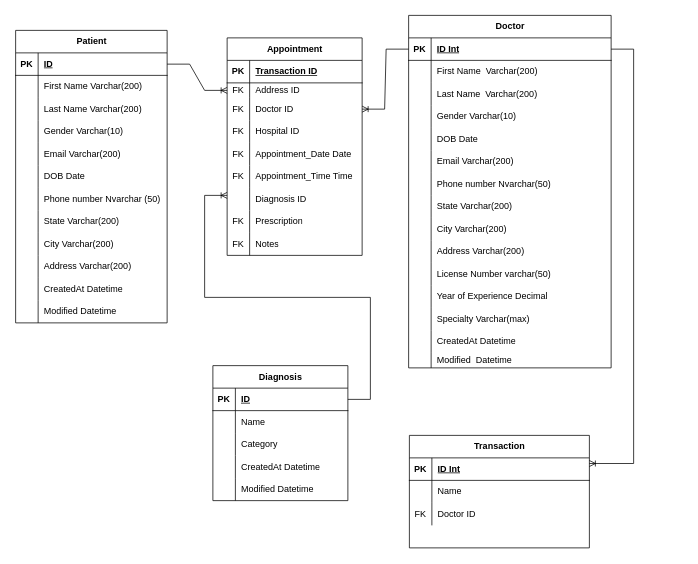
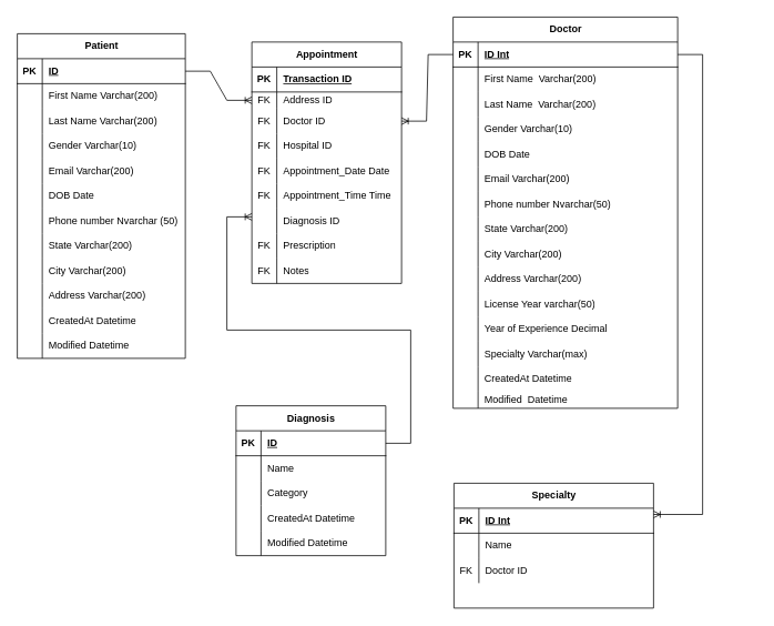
- <mxCell id="35" value="License Number varchar(50)" style="shape=partialRectangle;connectable=0;fillColor=none;top=0;left=0;bottom=0;right=0;align=left;spacingLeft=6;overflow=hidden;whiteSpace=wrap;html=1;" parent="33" vertex="1"><mxGeometry x="30" width="240" height="30" as="geometry"><mxRectangle width="240" height="30" as="alternateBounds" /></mxGeometry></mxCell>
+ <mxCell id="35" value="License Year varchar(50)" style="shape=partialRectangle;connectable=0;fillColor=none;top=0;left=0;bottom=0;right=0;align=left;spacingLeft=6;overflow=hidden;whiteSpace=wrap;html=1;" parent="33" vertex="1"><mxGeometry x="30" width="240" height="30" as="geometry"><mxRectangle width="240" height="30" as="alternateBounds" /></mxGeometry></mxCell>
- <mxCell id="129" value="Transaction" style="shape=table;startSize=30;container=1;collapsible=1;childLayout=tableLayout;fixedRows=1;rowLines=0;fontStyle=1;align=center;resizeLast=1;html=1;" parent="1" vertex="1"><mxGeometry x="545" y="580" width="240" height="150" as="geometry" /></mxCell>
+ <mxCell id="129" value="Specialty" style="shape=table;startSize=30;container=1;collapsible=1;childLayout=tableLayout;fixedRows=1;rowLines=0;fontStyle=1;align=center;resizeLast=1;html=1;" parent="1" vertex="1"><mxGeometry x="545" y="580" width="240" height="150" as="geometry" /></mxCell>
